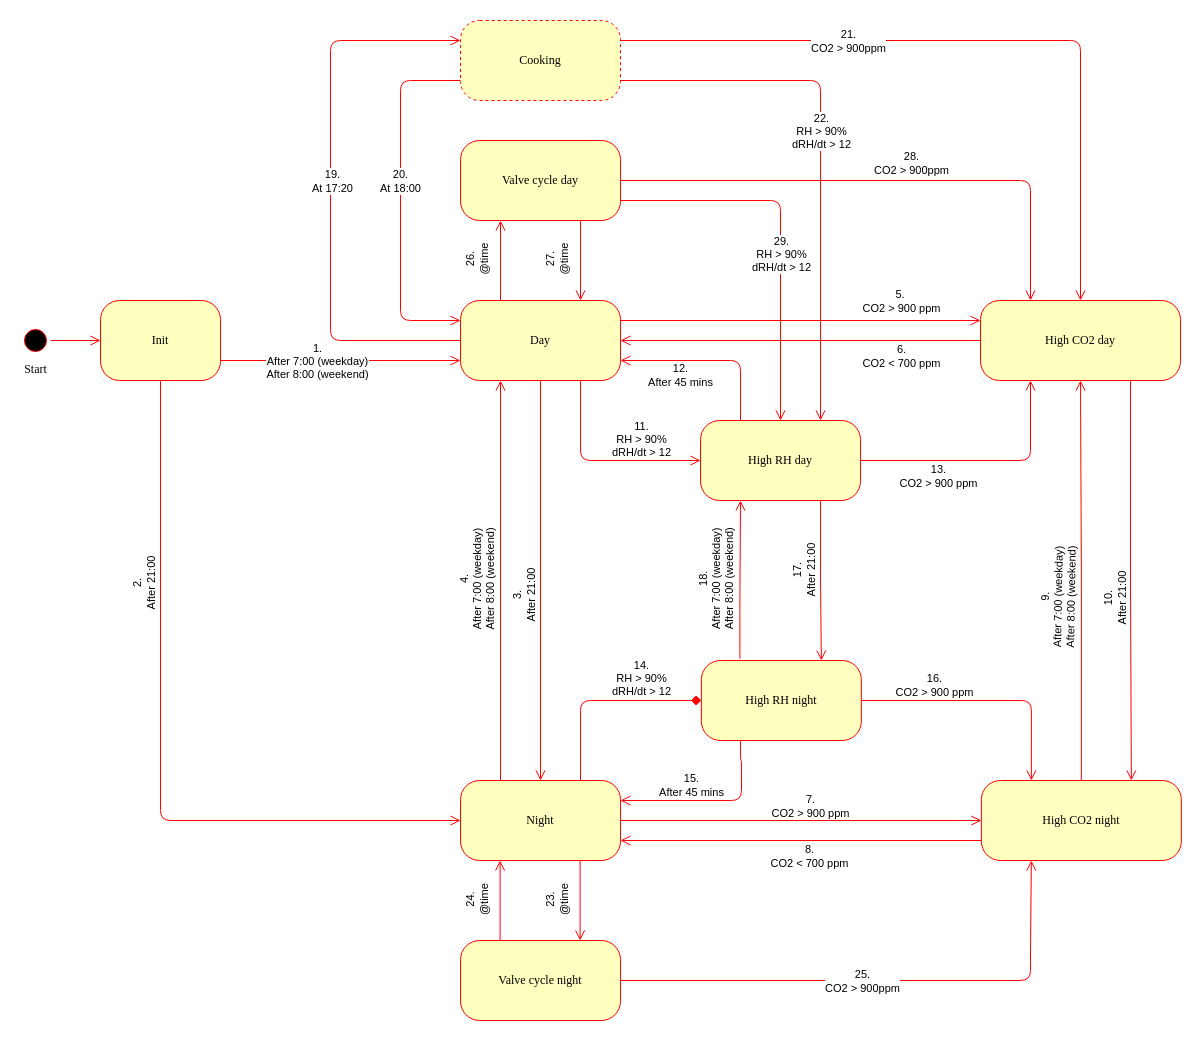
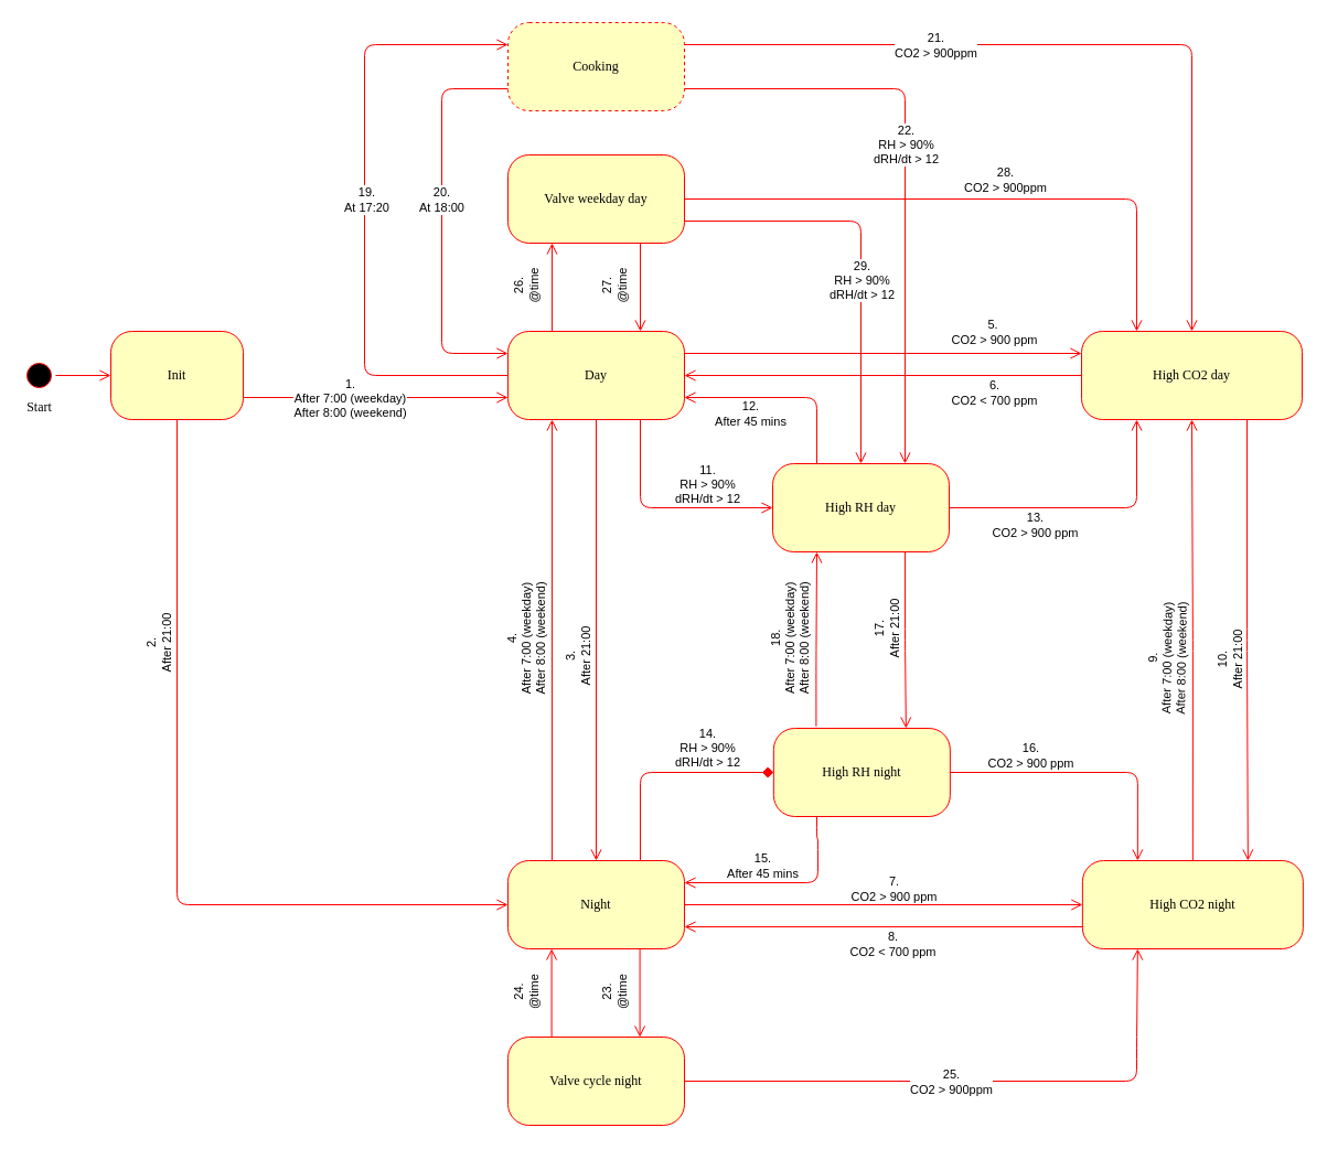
- <mxCell id="46" value="Valve cycle day" style="rounded=1;whiteSpace=wrap;html=1;arcSize=24;fillColor=#ffffc0;strokeColor=#ff0000;shadow=0;comic=0;labelBackgroundColor=none;fontFamily=Verdana;fontSize=12;fontColor=#000000;align=center;" parent="1" vertex="1"><mxGeometry x="460" y="140" width="160" height="80" as="geometry" /></mxCell>
+ <mxCell id="46" value="Valve weekday day" style="rounded=1;whiteSpace=wrap;html=1;arcSize=24;fillColor=#ffffc0;strokeColor=#ff0000;shadow=0;comic=0;labelBackgroundColor=none;fontFamily=Verdana;fontSize=12;fontColor=#000000;align=center;" parent="1" vertex="1"><mxGeometry x="460" y="140" width="160" height="80" as="geometry" /></mxCell>
